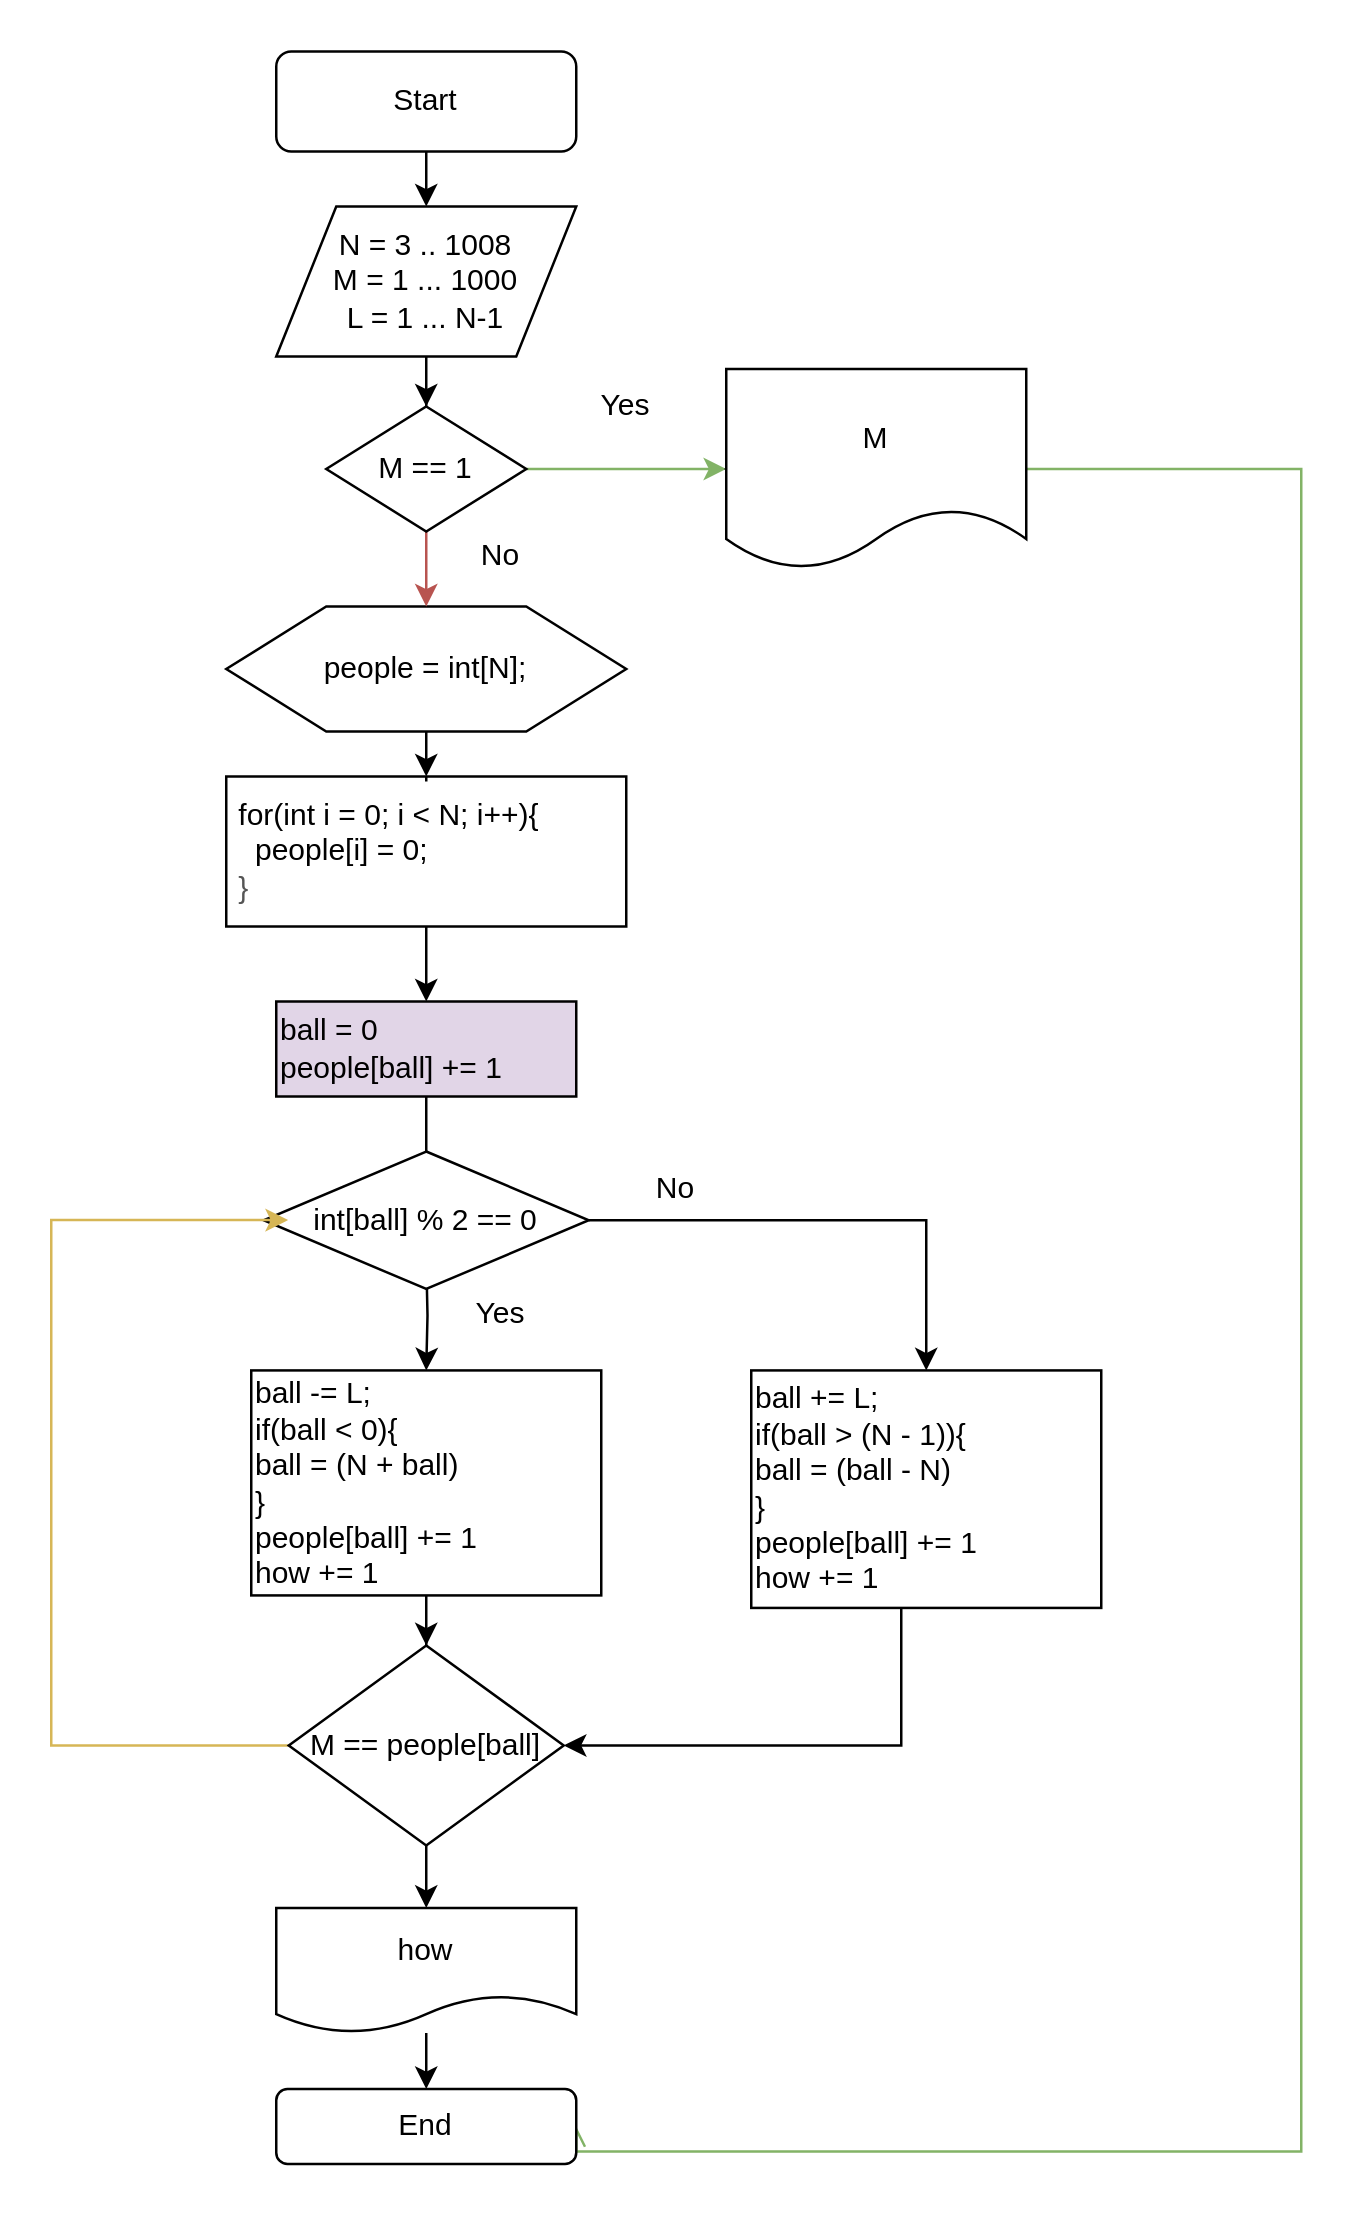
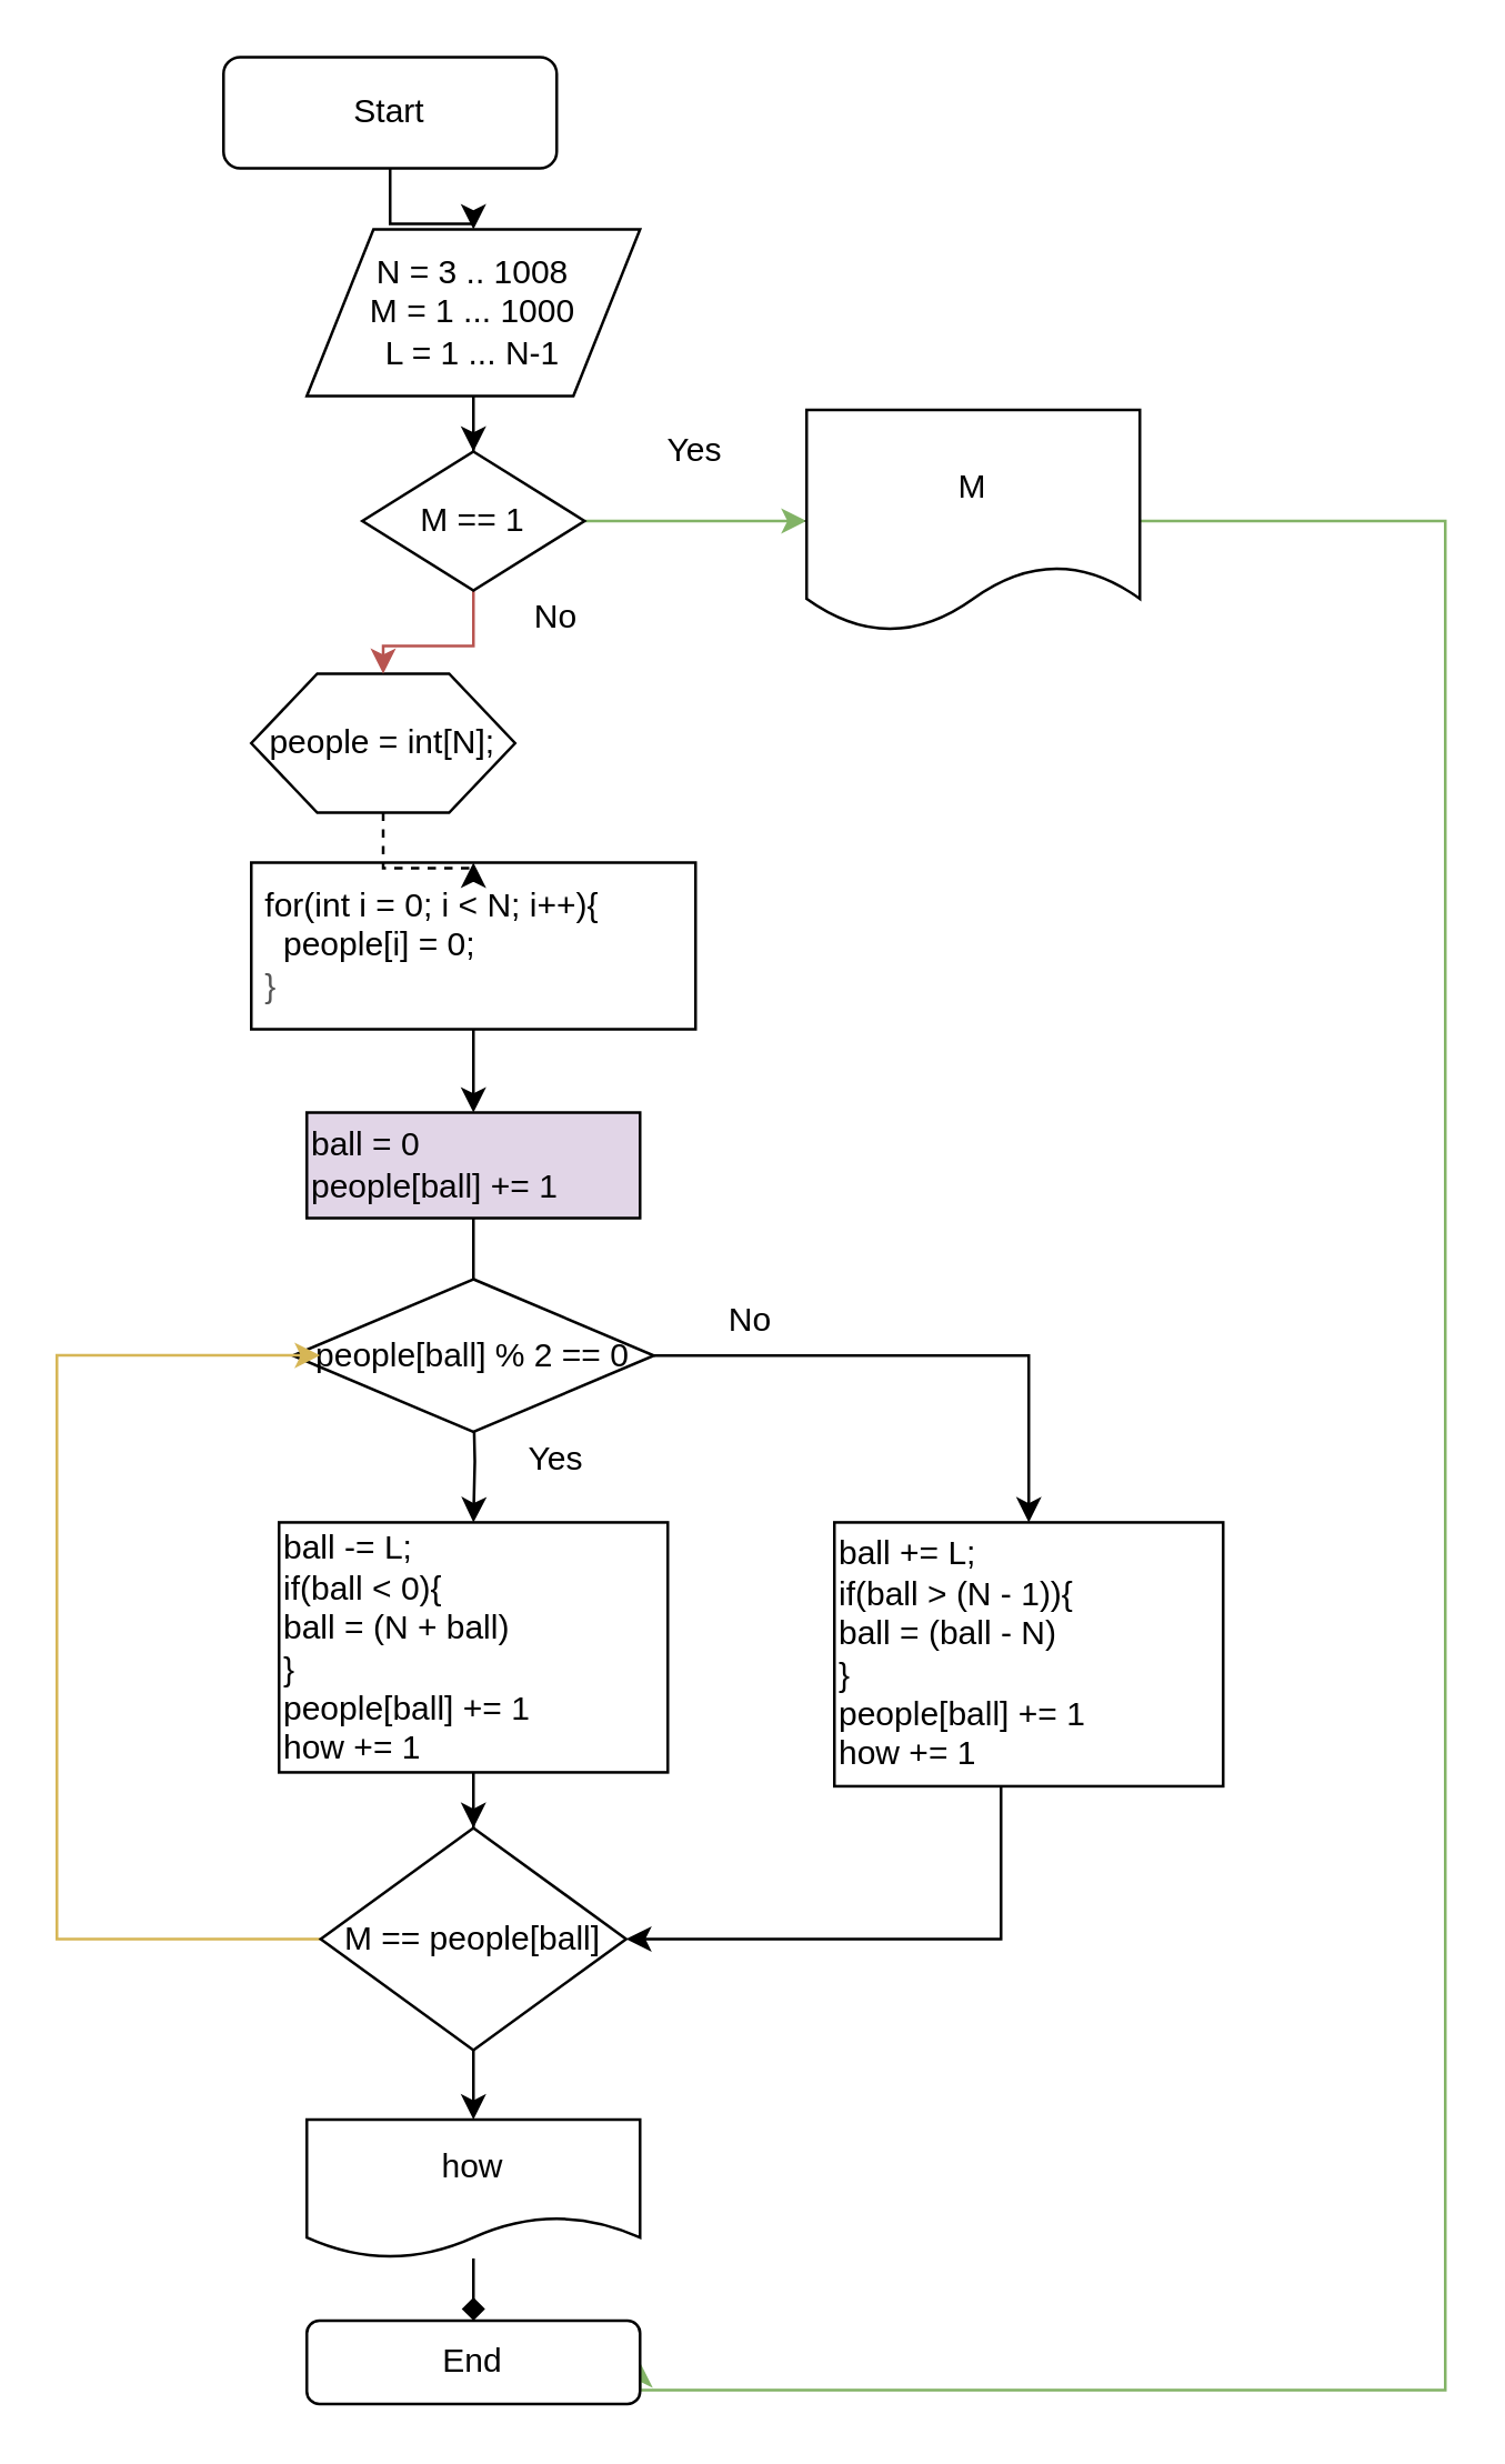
- <mxCell id="3" value="Start" style="rounded=1;whiteSpace=wrap;html=1;" vertex="1" parent="1"><mxGeometry x="110" y="20" width="120" height="40" as="geometry" /></mxCell>
+ <mxCell id="3" value="Start" style="rounded=1;whiteSpace=wrap;html=1;" vertex="1" parent="1"><mxGeometry x="80" y="20" width="120" height="40" as="geometry" /></mxCell>
- <mxCell id="9" value="people = int[N];" style="shape=hexagon;perimeter=hexagonPerimeter2;whiteSpace=wrap;html=1;" vertex="1" parent="1"><mxGeometry x="90" y="242" width="160" height="50" as="geometry" /></mxCell>
+ <mxCell id="9" value="people = int[N];" style="shape=hexagon;perimeter=hexagonPerimeter2;whiteSpace=wrap;html=1;" vertex="1" parent="1"><mxGeometry x="90" y="242" width="95" height="50" as="geometry" /></mxCell>
- <mxCell id="18" value="int[ball] % 2 == 0" style="rhombus;whiteSpace=wrap;html=1;align=center;" vertex="1" parent="1"><mxGeometry x="105" y="460" width="130" height="55" as="geometry" /></mxCell>
+ <mxCell id="18" value="people[ball] % 2 == 0" style="rhombus;whiteSpace=wrap;html=1;align=center;" vertex="1" parent="1"><mxGeometry x="105" y="460" width="130" height="55" as="geometry" /></mxCell>
- <mxCell id="28" value="" style="edgeStyle=orthogonalEdgeStyle;rounded=0;orthogonalLoop=1;jettySize=auto;html=1;" edge="1" parent="1" source="29" target="30"><mxGeometry relative="1" as="geometry" /></mxCell>
+ <mxCell id="28" value="" style="edgeStyle=orthogonalEdgeStyle;rounded=0;orthogonalLoop=1;jettySize=auto;html=1;endArrow=diamond;" edge="1" parent="1" source="29" target="30"><mxGeometry relative="1" as="geometry" /></mxCell>
- <mxCell id="26" value="" style="edgeStyle=orthogonalEdgeStyle;rounded=0;orthogonalLoop=1;jettySize=auto;html=1;entryX=1;entryY=0.5;entryDx=0;entryDy=0;fillColor=#d5e8d4;strokeColor=#82b366;endArrow=open;" edge="1" parent="1" source="27" target="30"><mxGeometry relative="1" as="geometry"><mxPoint x="560" y="1012" as="targetPoint" /><Array as="points"><mxPoint x="520" y="187" /><mxPoint x="520" y="860" /><mxPoint x="230" y="860" /></Array></mxGeometry></mxCell>
+ <mxCell id="26" value="" style="edgeStyle=orthogonalEdgeStyle;rounded=0;orthogonalLoop=1;jettySize=auto;html=1;entryX=1;entryY=0.5;entryDx=0;entryDy=0;fillColor=#d5e8d4;strokeColor=#82b366;" edge="1" parent="1" source="27" target="30"><mxGeometry relative="1" as="geometry"><mxPoint x="560" y="1012" as="targetPoint" /><Array as="points"><mxPoint x="520" y="187" /><mxPoint x="520" y="860" /><mxPoint x="230" y="860" /></Array></mxGeometry></mxCell>
